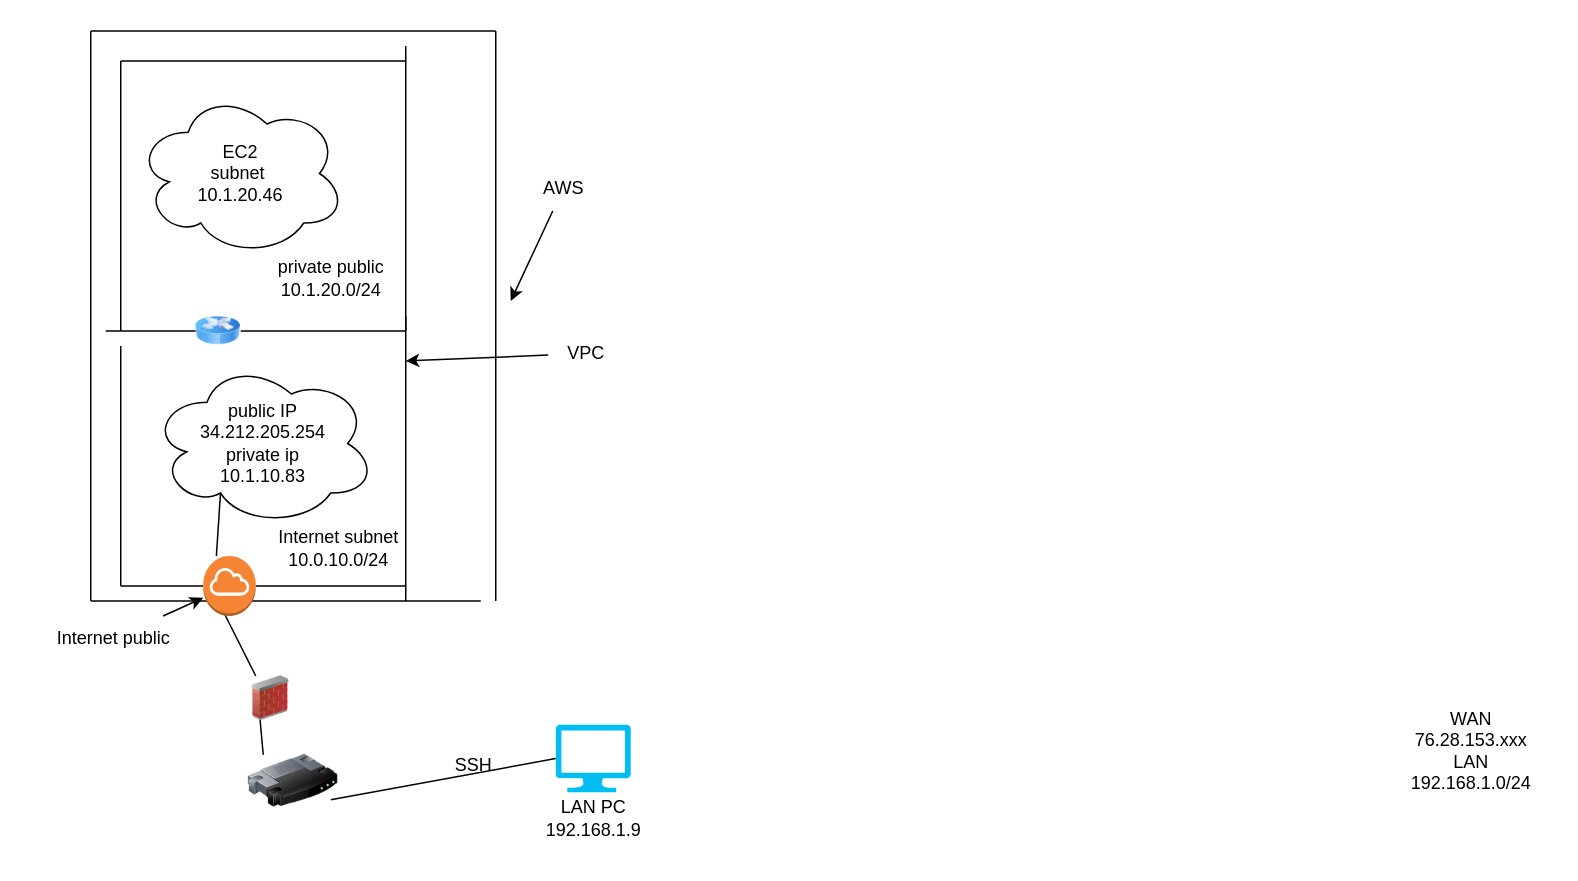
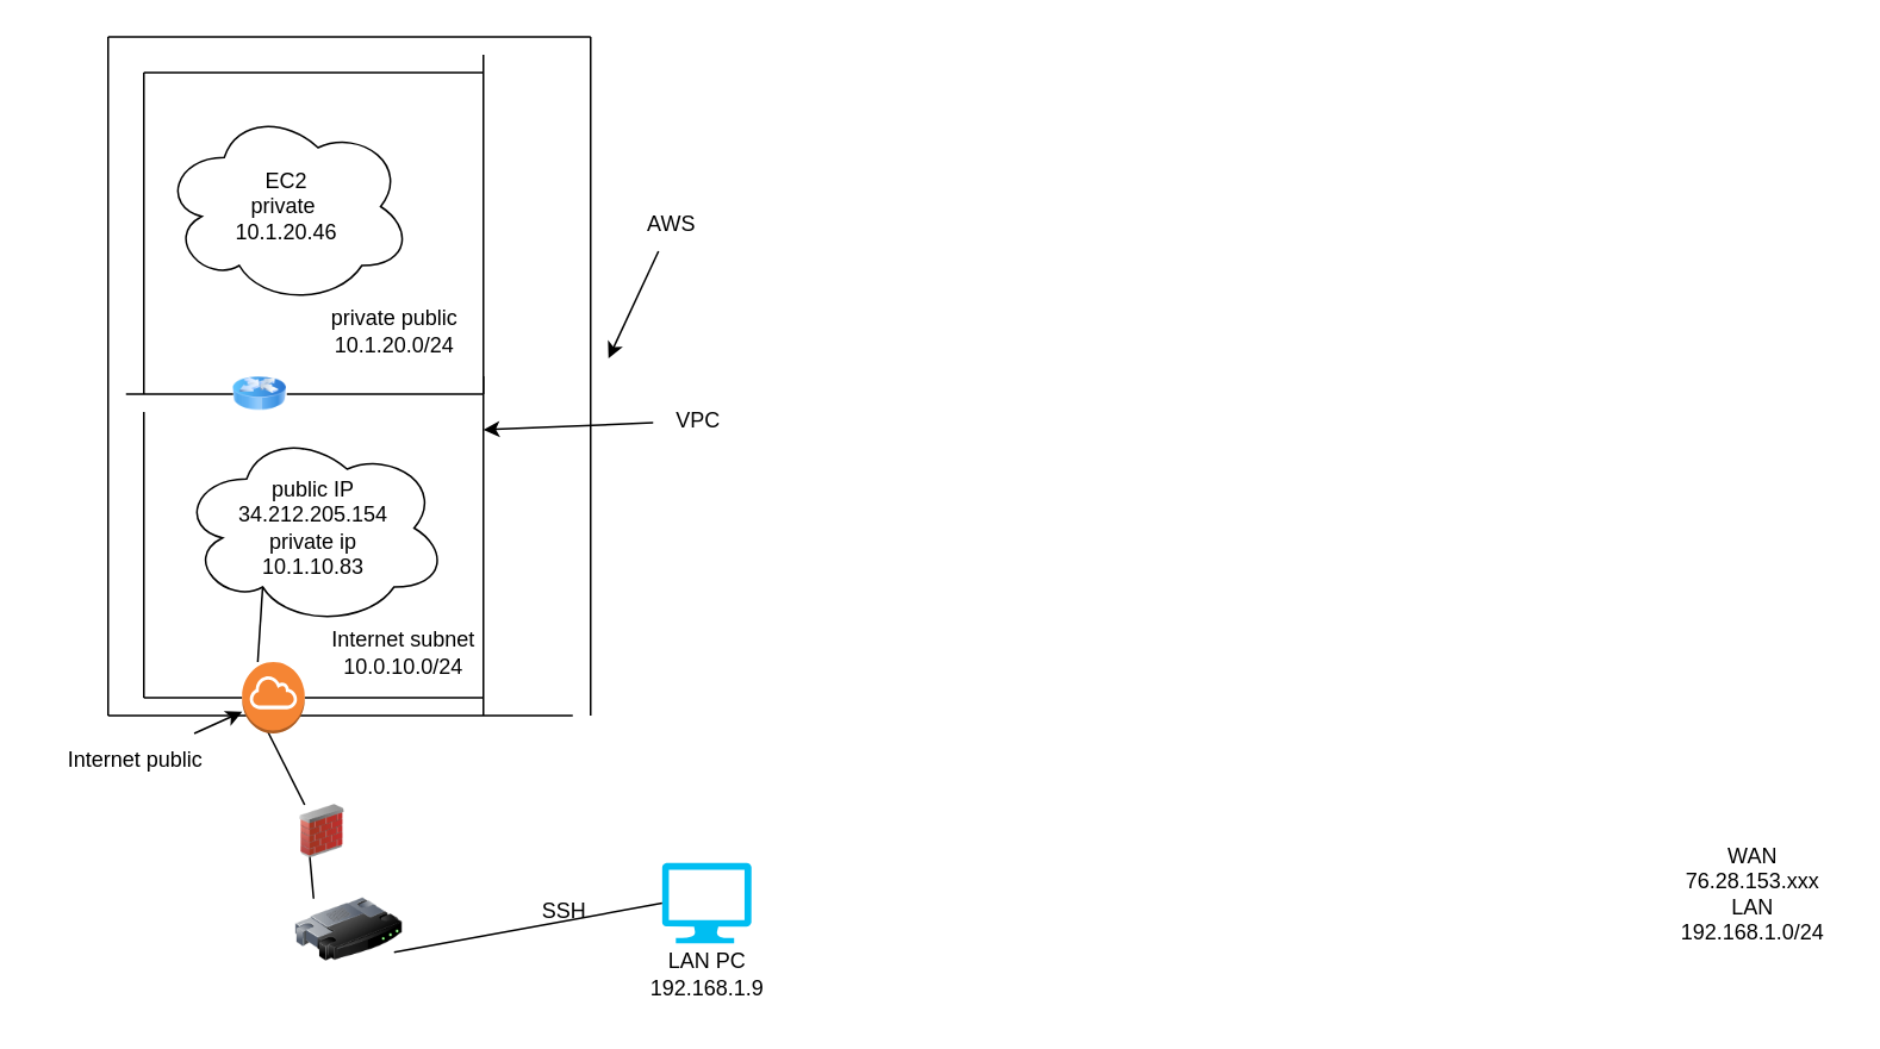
- <mxCell id="3" value="EC2&lt;br&gt;subnet&amp;nbsp;&lt;br&gt;10.1.20.46" style="ellipse;shape=cloud;whiteSpace=wrap;html=1;" vertex="1" parent="1"><mxGeometry x="90" y="60" width="140" height="110" as="geometry" /></mxCell>
+ <mxCell id="3" value="EC2&lt;br&gt;private&amp;nbsp;&lt;br&gt;10.1.20.46" style="ellipse;shape=cloud;whiteSpace=wrap;html=1;" vertex="1" parent="1"><mxGeometry x="90" y="60" width="140" height="110" as="geometry" /></mxCell>
- <mxCell id="2" value="public IP &lt;br&gt;34.212.205.254&lt;br&gt;private ip&lt;br&gt;10.1.10.83" style="ellipse;shape=cloud;whiteSpace=wrap;html=1;" vertex="1" parent="1"><mxGeometry x="100" y="240" width="150" height="110" as="geometry" /></mxCell>
+ <mxCell id="2" value="public IP &lt;br&gt;34.212.205.154&lt;br&gt;private ip&lt;br&gt;10.1.10.83" style="ellipse;shape=cloud;whiteSpace=wrap;html=1;" vertex="1" parent="1"><mxGeometry x="100" y="240" width="150" height="110" as="geometry" /></mxCell>
